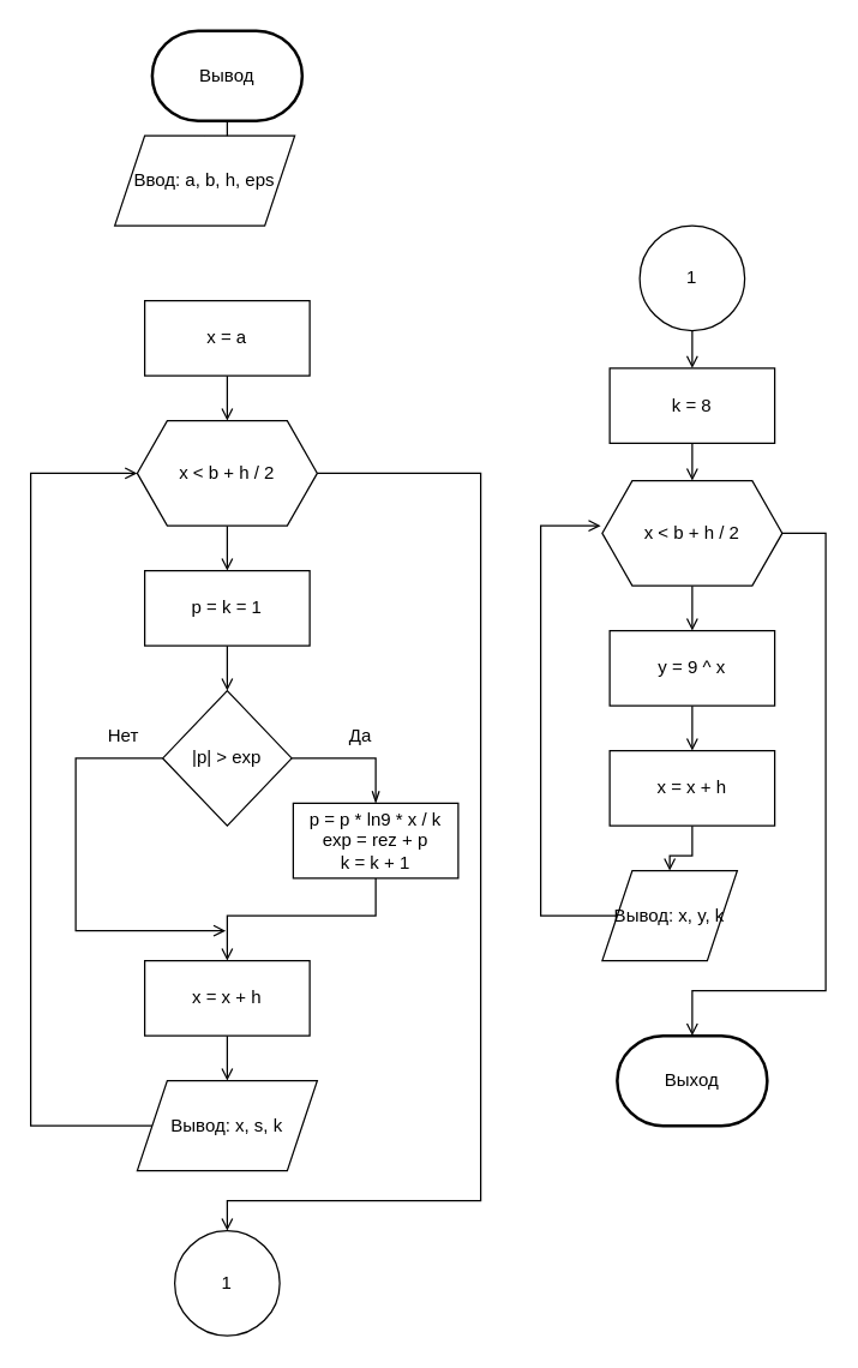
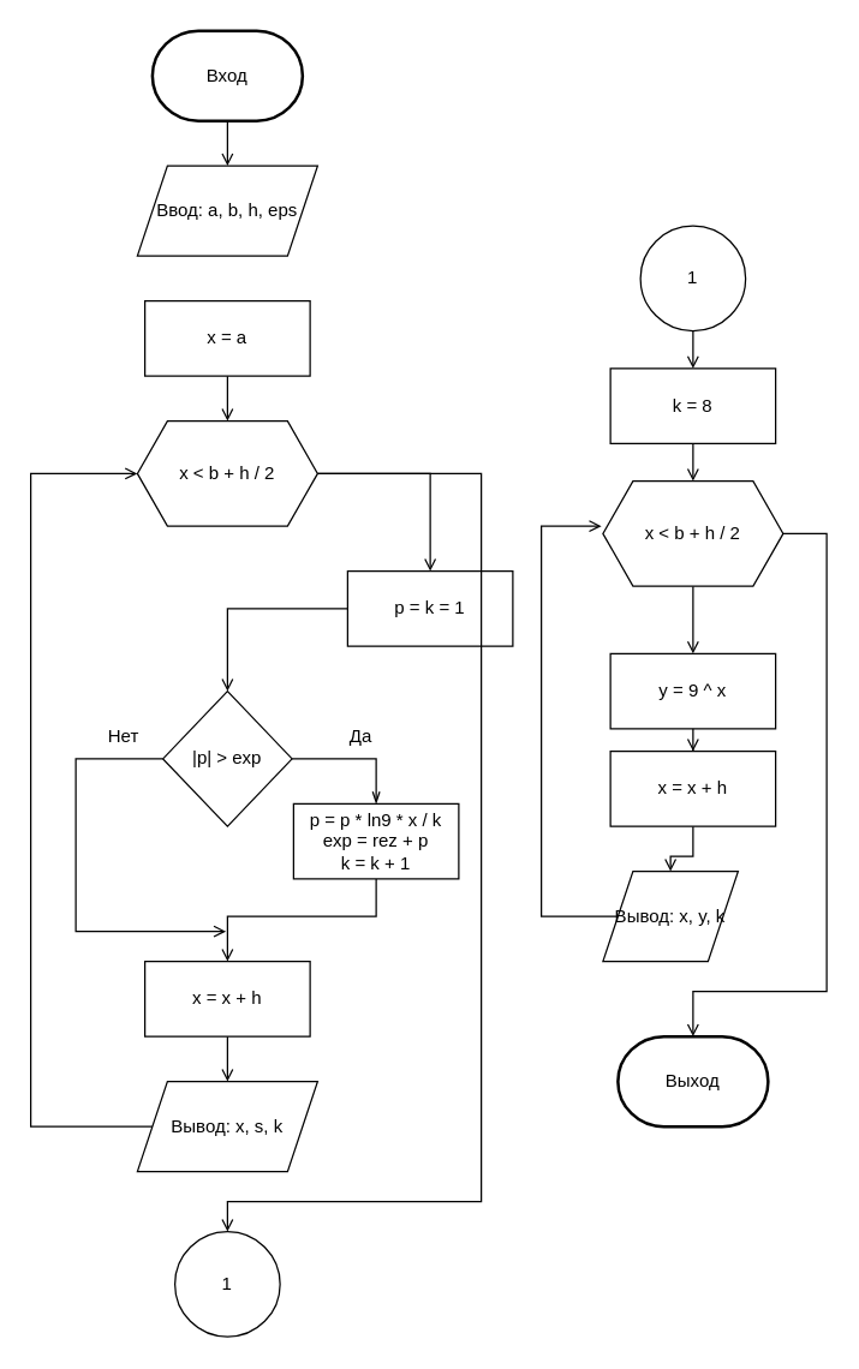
- <mxCell id="3" value="Вывод" style="strokeWidth=2;html=1;shape=mxgraph.flowchart.terminator;whiteSpace=wrap;" parent="1" vertex="1"><mxGeometry x="101" width="100" height="60" as="geometry" y="20" /></mxCell>
+ <mxCell id="3" value="Вход" style="strokeWidth=2;html=1;shape=mxgraph.flowchart.terminator;whiteSpace=wrap;" parent="1" vertex="1"><mxGeometry x="101" width="100" height="60" as="geometry" y="20" /></mxCell>
- <mxCell id="19" value="Ввод: a, b, h, eps" style="shape=parallelogram;perimeter=parallelogramPerimeter;whiteSpace=wrap;html=1;fixedSize=1;" vertex="1" parent="1"><mxGeometry x="76" y="90" width="120" height="60" as="geometry" /></mxCell>
+ <mxCell id="19" value="Ввод: a, b, h, eps" style="shape=parallelogram;perimeter=parallelogramPerimeter;whiteSpace=wrap;html=1;fixedSize=1;" vertex="1" parent="1"><mxGeometry x="91" y="110" width="120" height="60" as="geometry" /></mxCell>
- <mxCell id="15" value="p = k = 1" style="rounded=0;whiteSpace=wrap;html=1;" parent="1" vertex="1"><mxGeometry x="96" y="380" width="110" height="50" as="geometry" /></mxCell>
+ <mxCell id="15" value="p = k = 1" style="rounded=0;whiteSpace=wrap;html=1;" parent="1" vertex="1"><mxGeometry x="231" y="380" width="110" height="50" as="geometry" /></mxCell>
- <mxCell id="31" value="y = 9 ^ x" style="rounded=0;whiteSpace=wrap;html=1;" vertex="1" parent="1"><mxGeometry x="406" y="420" width="110" height="50" as="geometry" /></mxCell>
+ <mxCell id="31" value="y = 9 ^ x" style="rounded=0;whiteSpace=wrap;html=1;" vertex="1" parent="1"><mxGeometry x="406" y="435" width="110" height="50" as="geometry" /></mxCell>
